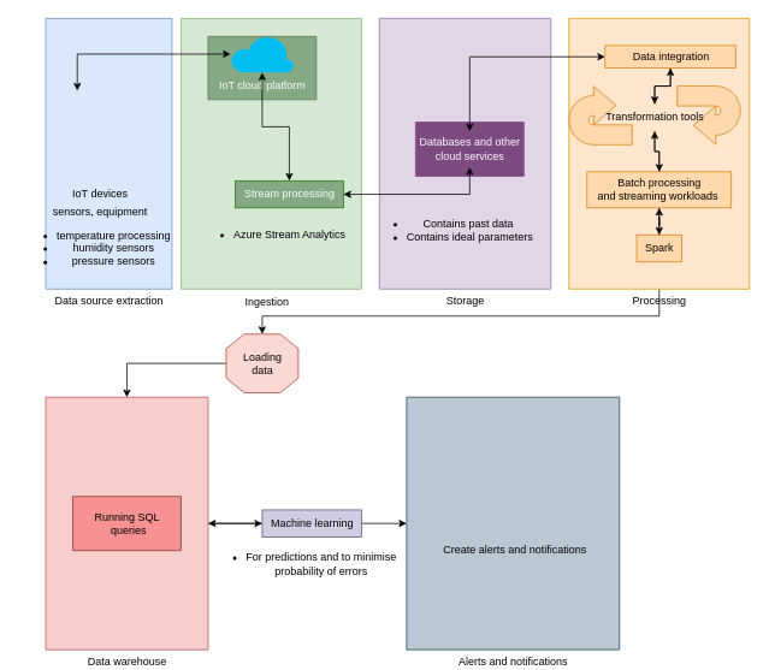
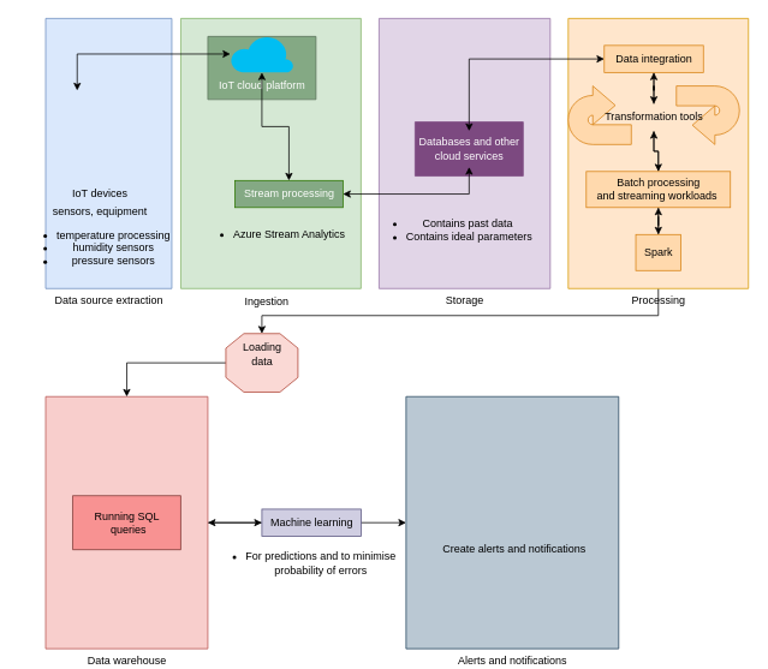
- <mxCell id="18" value="Data integration" style="text;html=1;align=center;verticalAlign=middle;resizable=0;points=[];autosize=1;strokeColor=#D78213;fillColor=#FFD9AD;" vertex="1" parent="1"><mxGeometry x="670" y="50" width="145" height="25" as="geometry" /></mxCell>
+ <mxCell id="18" value="Data integration" style="text;html=1;align=center;verticalAlign=middle;resizable=0;points=[];autosize=1;strokeColor=#D78213;fillColor=#FFD9AD;" vertex="1" parent="1"><mxGeometry x="670" y="50" width="110" height="30" as="geometry" /></mxCell>
- <mxCell id="28" value="Spark" style="text;html=1;align=center;verticalAlign=middle;resizable=0;points=[];autosize=1;strokeColor=#D78213;fillColor=#FFD9AD;" vertex="1" parent="1"><mxGeometry x="705" y="260" width="50" height="30" as="geometry" /></mxCell>
+ <mxCell id="28" value="Spark" style="text;html=1;align=center;verticalAlign=middle;resizable=0;points=[];autosize=1;strokeColor=#D78213;fillColor=#FFD9AD;" vertex="1" parent="1"><mxGeometry x="705" y="260" width="50" height="40" as="geometry" /></mxCell>
- <mxCell id="33" value="Loading&lt;br&gt;data" style="text;html=1;align=center;verticalAlign=middle;resizable=0;points=[];autosize=1;strokeColor=none;fillColor=none;" vertex="1" parent="1"><mxGeometry x="255" y="382.5" width="70" height="40" as="geometry" /></mxCell>
+ <mxCell id="33" value="Loading&lt;br&gt;data" style="text;html=1;align=center;verticalAlign=middle;resizable=0;points=[];autosize=1;strokeColor=none;fillColor=none;" vertex="1" parent="1"><mxGeometry x="255" y="372.5" width="70" height="40" as="geometry" /></mxCell>
